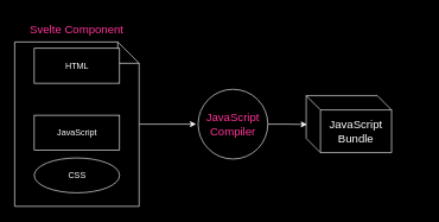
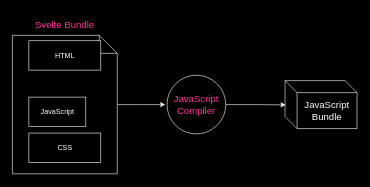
- <mxCell id="7" value="Svelte Component" style="text;html=1;strokeColor=none;fillColor=none;align=center;verticalAlign=middle;whiteSpace=wrap;rounded=0;fontSize=16;fontColor=#FF3399;" vertex="1" parent="1"><mxGeometry x="29" y="20.5" width="157" height="41" as="geometry" /></mxCell>
+ <mxCell id="7" value="Svelte Bundle" style="text;html=1;strokeColor=none;fillColor=none;align=center;verticalAlign=middle;whiteSpace=wrap;rounded=0;fontSize=16;fontColor=#FF3399;" vertex="1" parent="1"><mxGeometry x="29" y="20.5" width="157" height="41" as="geometry" /></mxCell>
- <mxCell id="10" value="JavaScript Bundle" style="shape=cube;whiteSpace=wrap;html=1;boundedLbl=1;backgroundOutline=1;darkOpacity=0.05;darkOpacity2=0.1;strokeColor=#FFFFFF;fillColor=#000000;fontSize=16;fontColor=#FFFFFF;" vertex="1" parent="1"><mxGeometry x="430" y="134" width="120" height="80" as="geometry" /></mxCell>
+ <mxCell id="10" value="JavaScript Bundle" style="shape=cube;whiteSpace=wrap;html=1;boundedLbl=1;backgroundOutline=1;darkOpacity=0.05;darkOpacity2=0.1;strokeColor=#FFFFFF;fillColor=#000000;fontSize=16;fontColor=#FFFFFF;" vertex="1" parent="1"><mxGeometry x="475" y="134" width="120" height="80" as="geometry" /></mxCell>
- <mxCell id="5" value="JavaScript" style="rounded=0;whiteSpace=wrap;html=1;strokeColor=#FFFFFF;fillColor=#000000;fontColor=#FFFFFF;" vertex="1" parent="1"><mxGeometry x="47.5" y="161.5" width="120" height="49" as="geometry" /></mxCell>
+ <mxCell id="5" value="JavaScript" style="rounded=0;whiteSpace=wrap;html=1;strokeColor=#FFFFFF;fillColor=#000000;fontColor=#FFFFFF;" vertex="1" parent="1"><mxGeometry x="47.5" y="161.5" width="95" height="49" as="geometry" /></mxCell>
- <mxCell id="6" value="CSS" style="ellipse;whiteSpace=wrap;html=1;strokeColor=#FFFFFF;fillColor=#000000;fontColor=#FFFFFF;" vertex="1" parent="1"><mxGeometry x="47.5" y="221.5" width="120" height="49" as="geometry" /></mxCell>
+ <mxCell id="6" value="CSS" style="rounded=0;whiteSpace=wrap;html=1;strokeColor=#FFFFFF;fillColor=#000000;fontColor=#FFFFFF;" vertex="1" parent="1"><mxGeometry x="47.5" y="221.5" width="120" height="49" as="geometry" /></mxCell>
